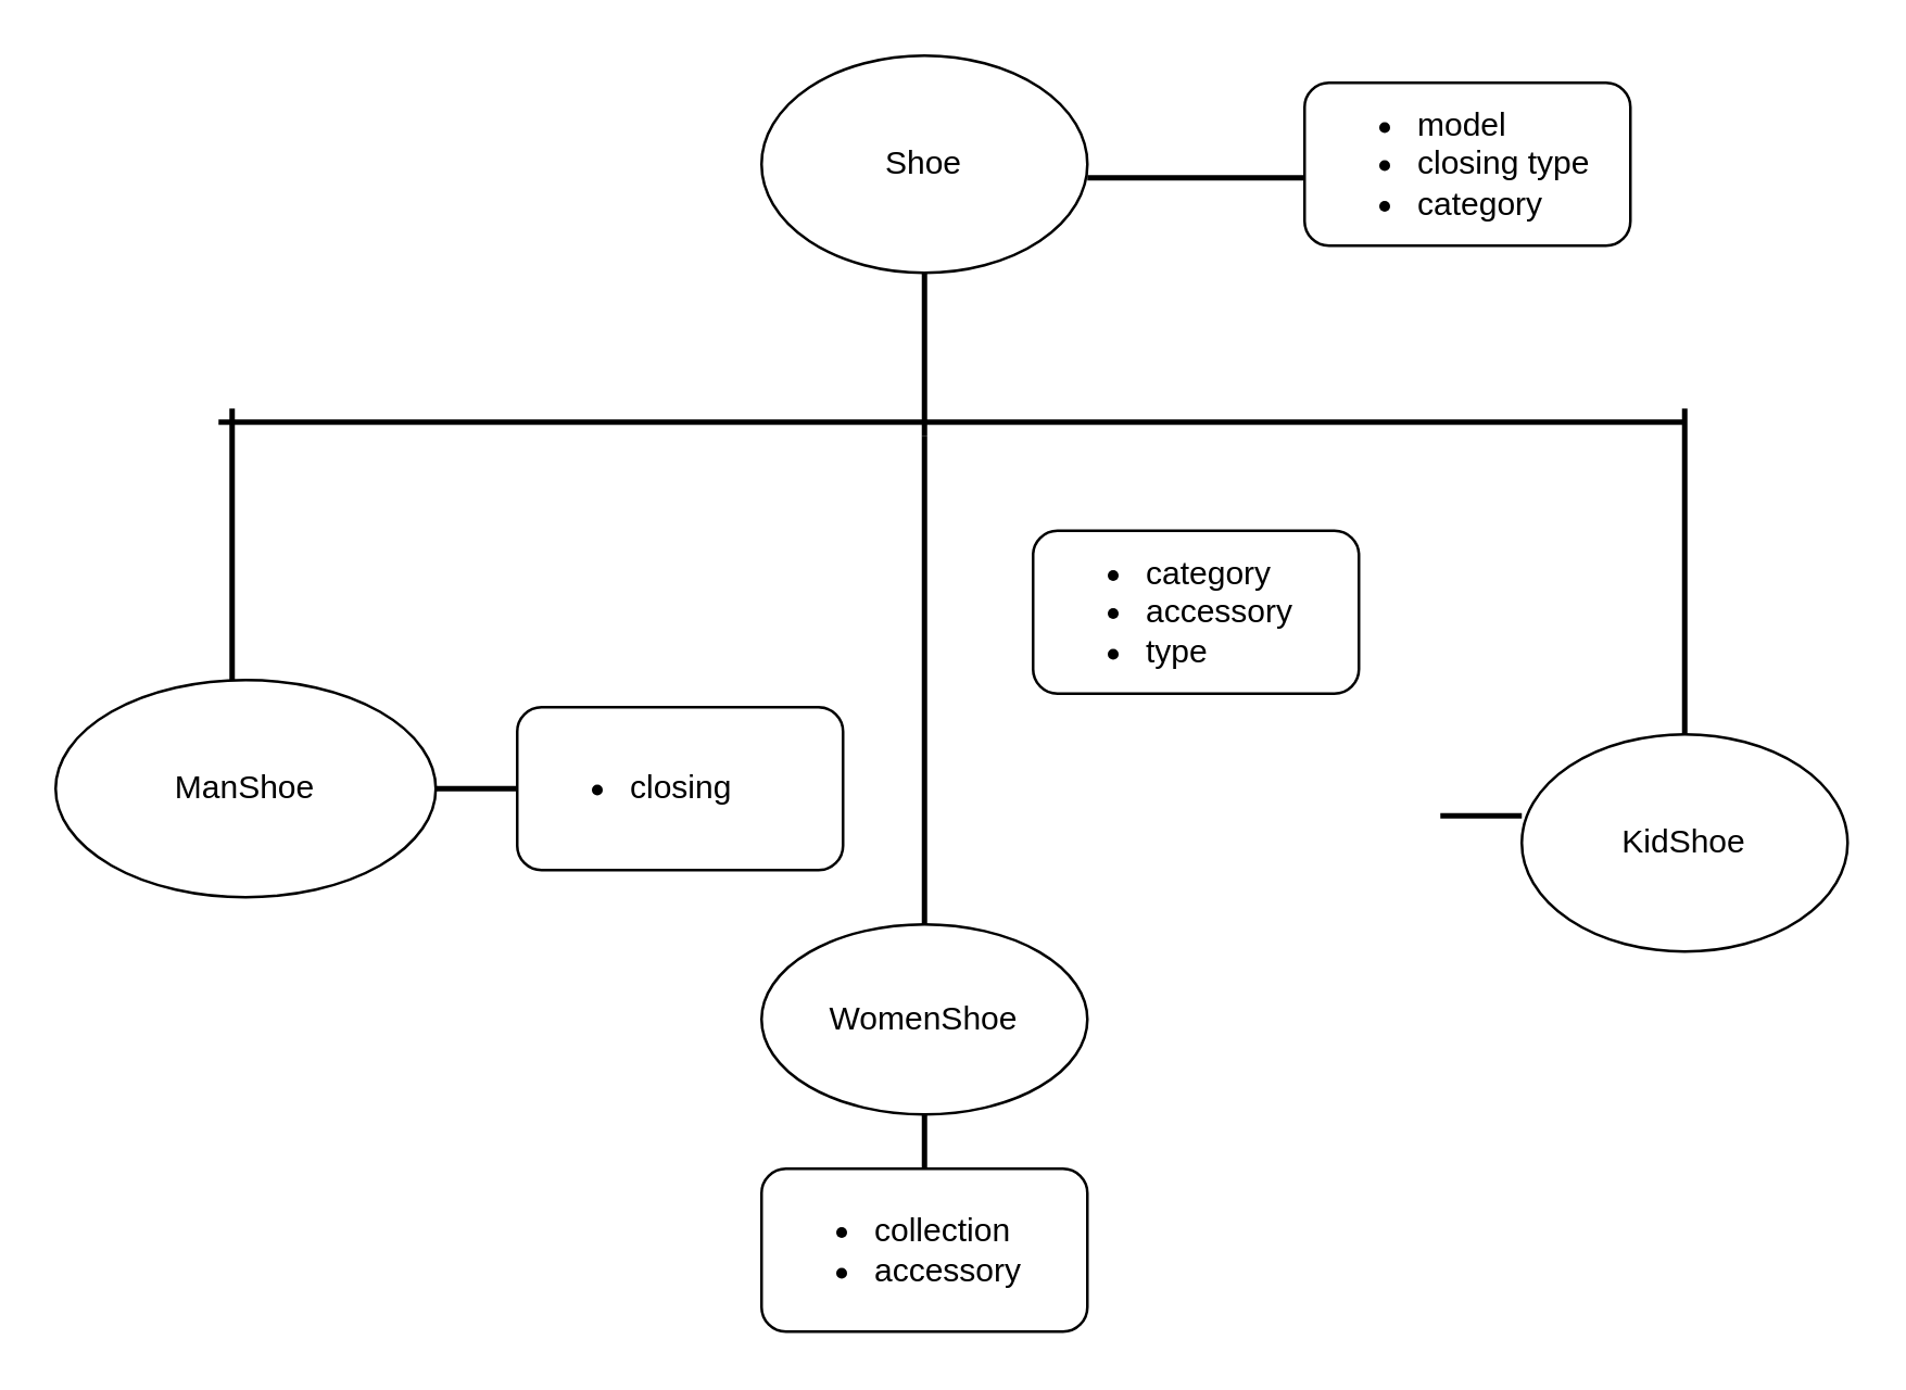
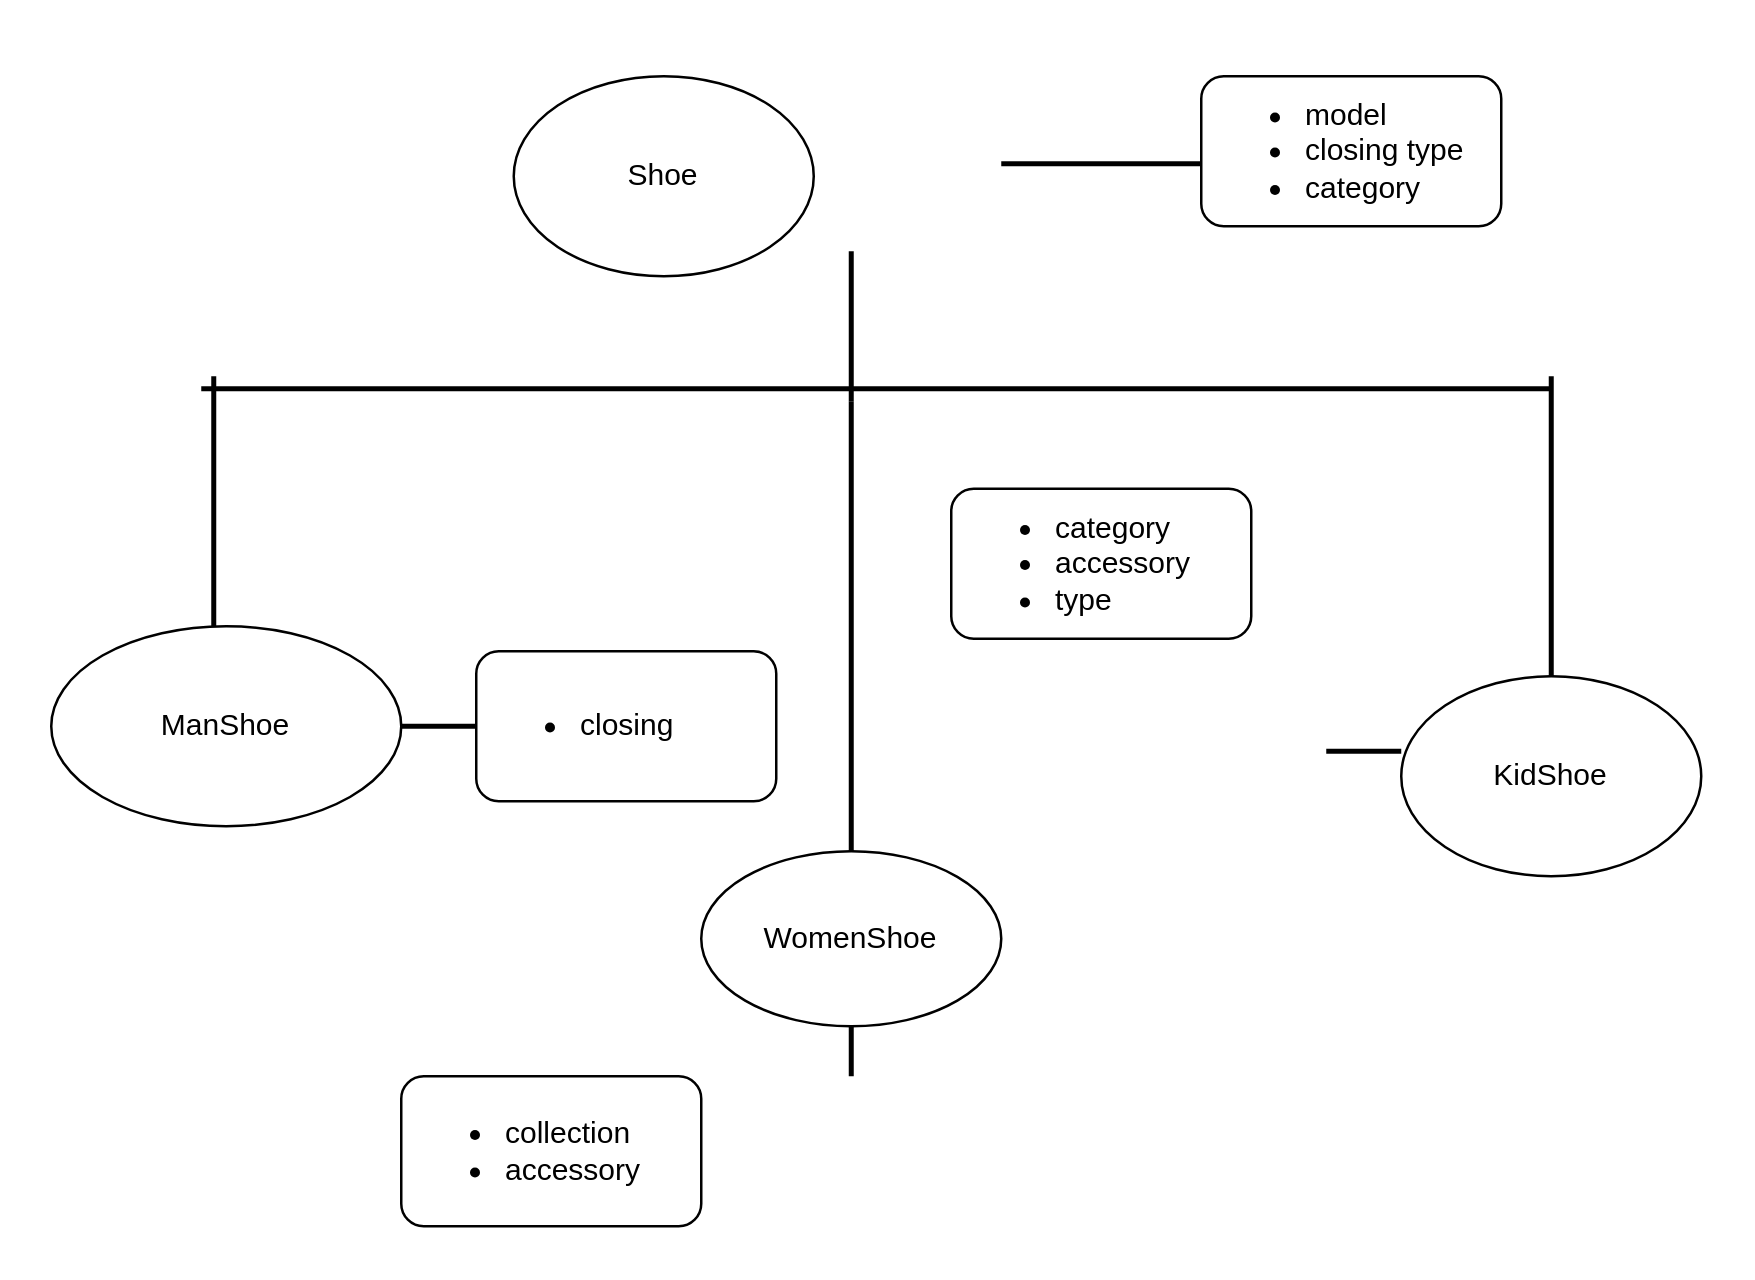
- <mxCell id="2" value="Shoe" style="ellipse;whiteSpace=wrap;html=1;" vertex="1" parent="1"><mxGeometry x="280" y="20" width="120" height="80" as="geometry" /></mxCell>
+ <mxCell id="2" value="Shoe" style="ellipse;whiteSpace=wrap;html=1;" vertex="1" parent="1"><mxGeometry x="205" y="30" width="120" height="80" as="geometry" /></mxCell>
- <mxCell id="12" value="&lt;ul&gt;&lt;li&gt;collection&lt;/li&gt;&lt;li&gt;accessory&lt;/li&gt;&lt;/ul&gt;" style="rounded=1;whiteSpace=wrap;html=1;align=left;" vertex="1" parent="1"><mxGeometry x="280" y="430" width="120" height="60" as="geometry" /></mxCell>
+ <mxCell id="12" value="&lt;ul&gt;&lt;li&gt;collection&lt;/li&gt;&lt;li&gt;accessory&lt;/li&gt;&lt;/ul&gt;" style="rounded=1;whiteSpace=wrap;html=1;align=left;" vertex="1" parent="1"><mxGeometry x="160" y="430" width="120" height="60" as="geometry" /></mxCell>
